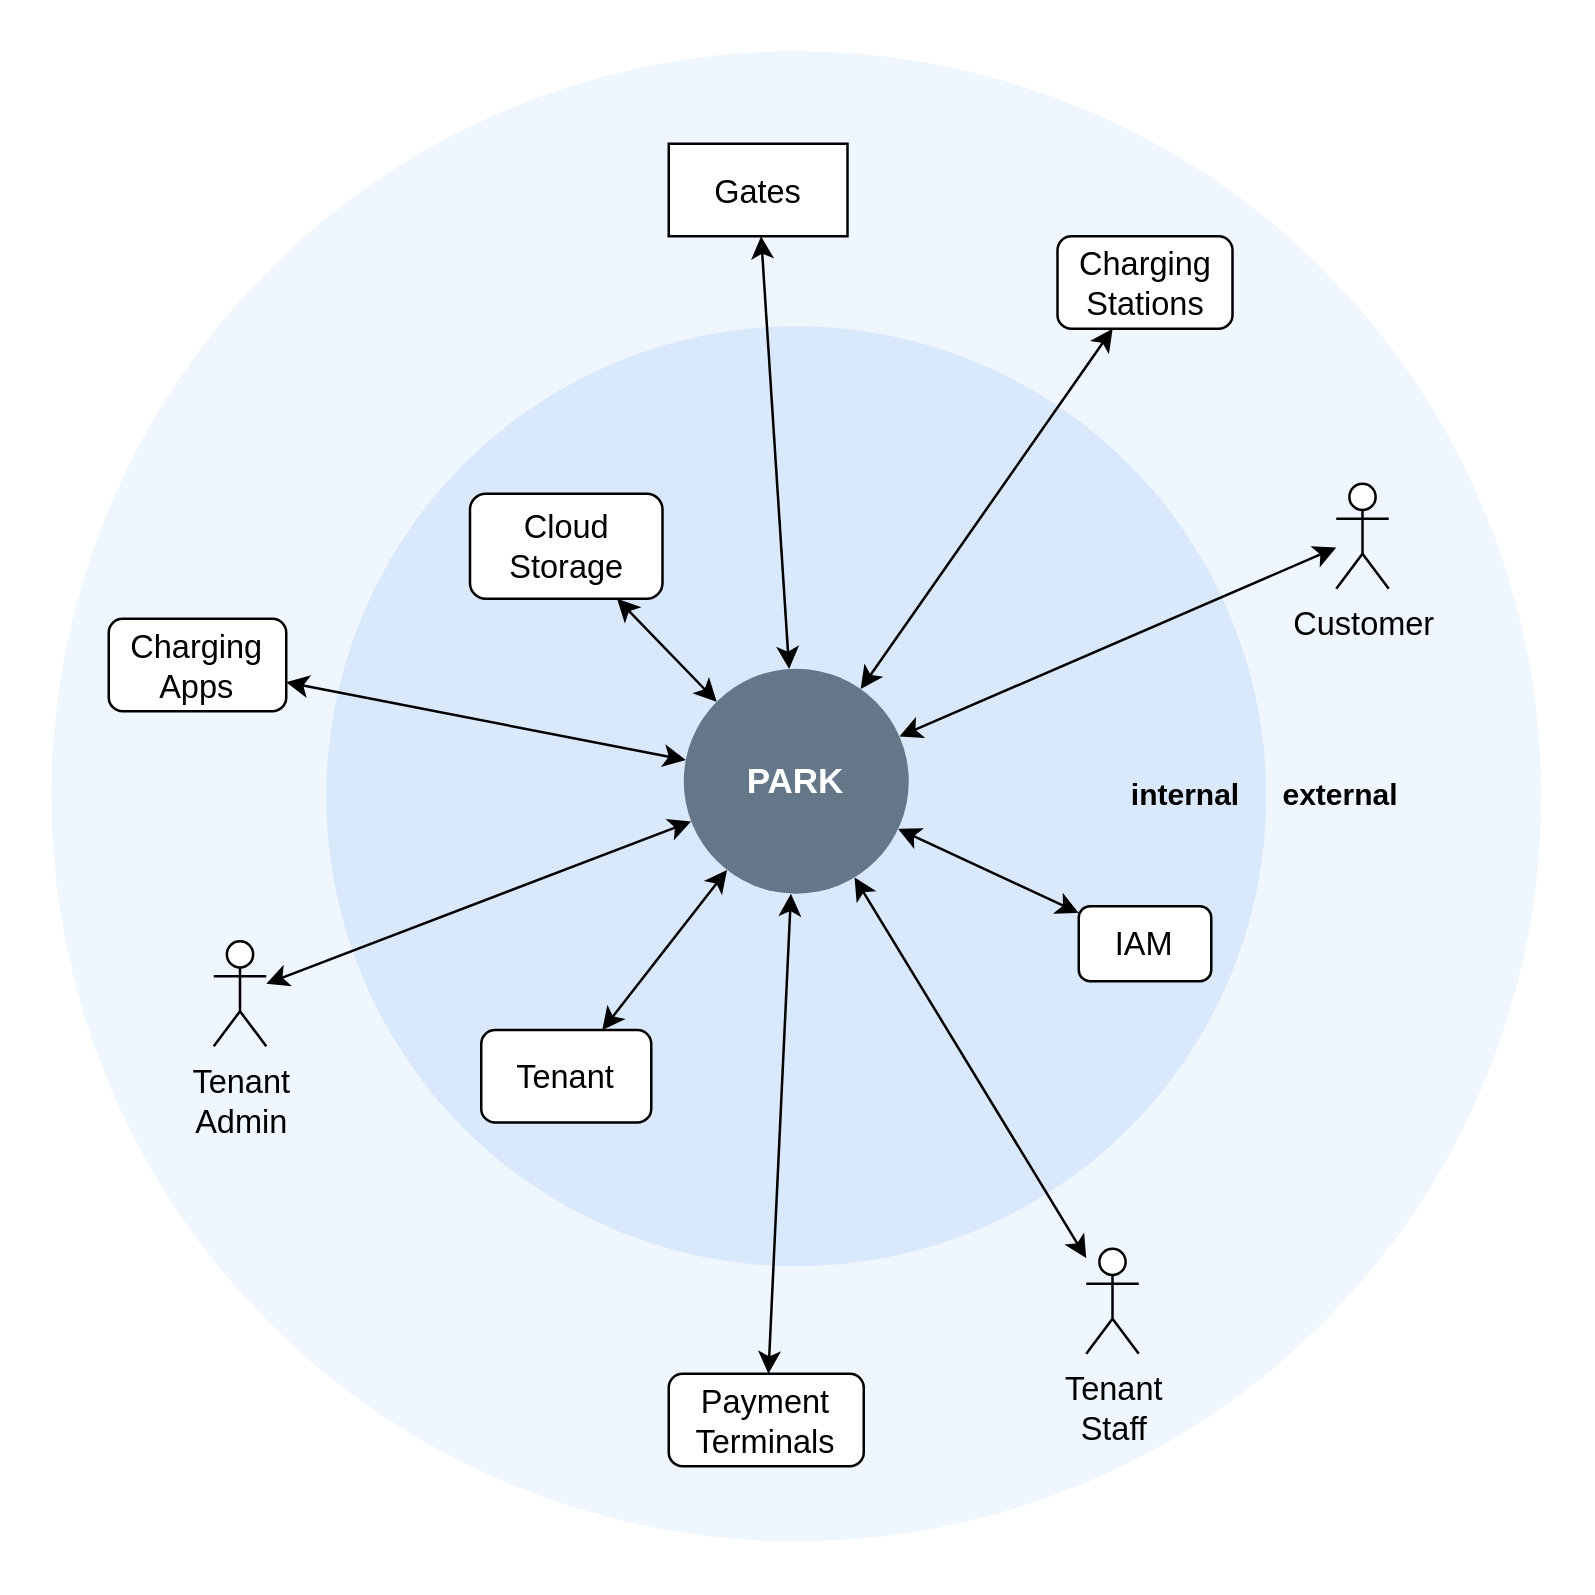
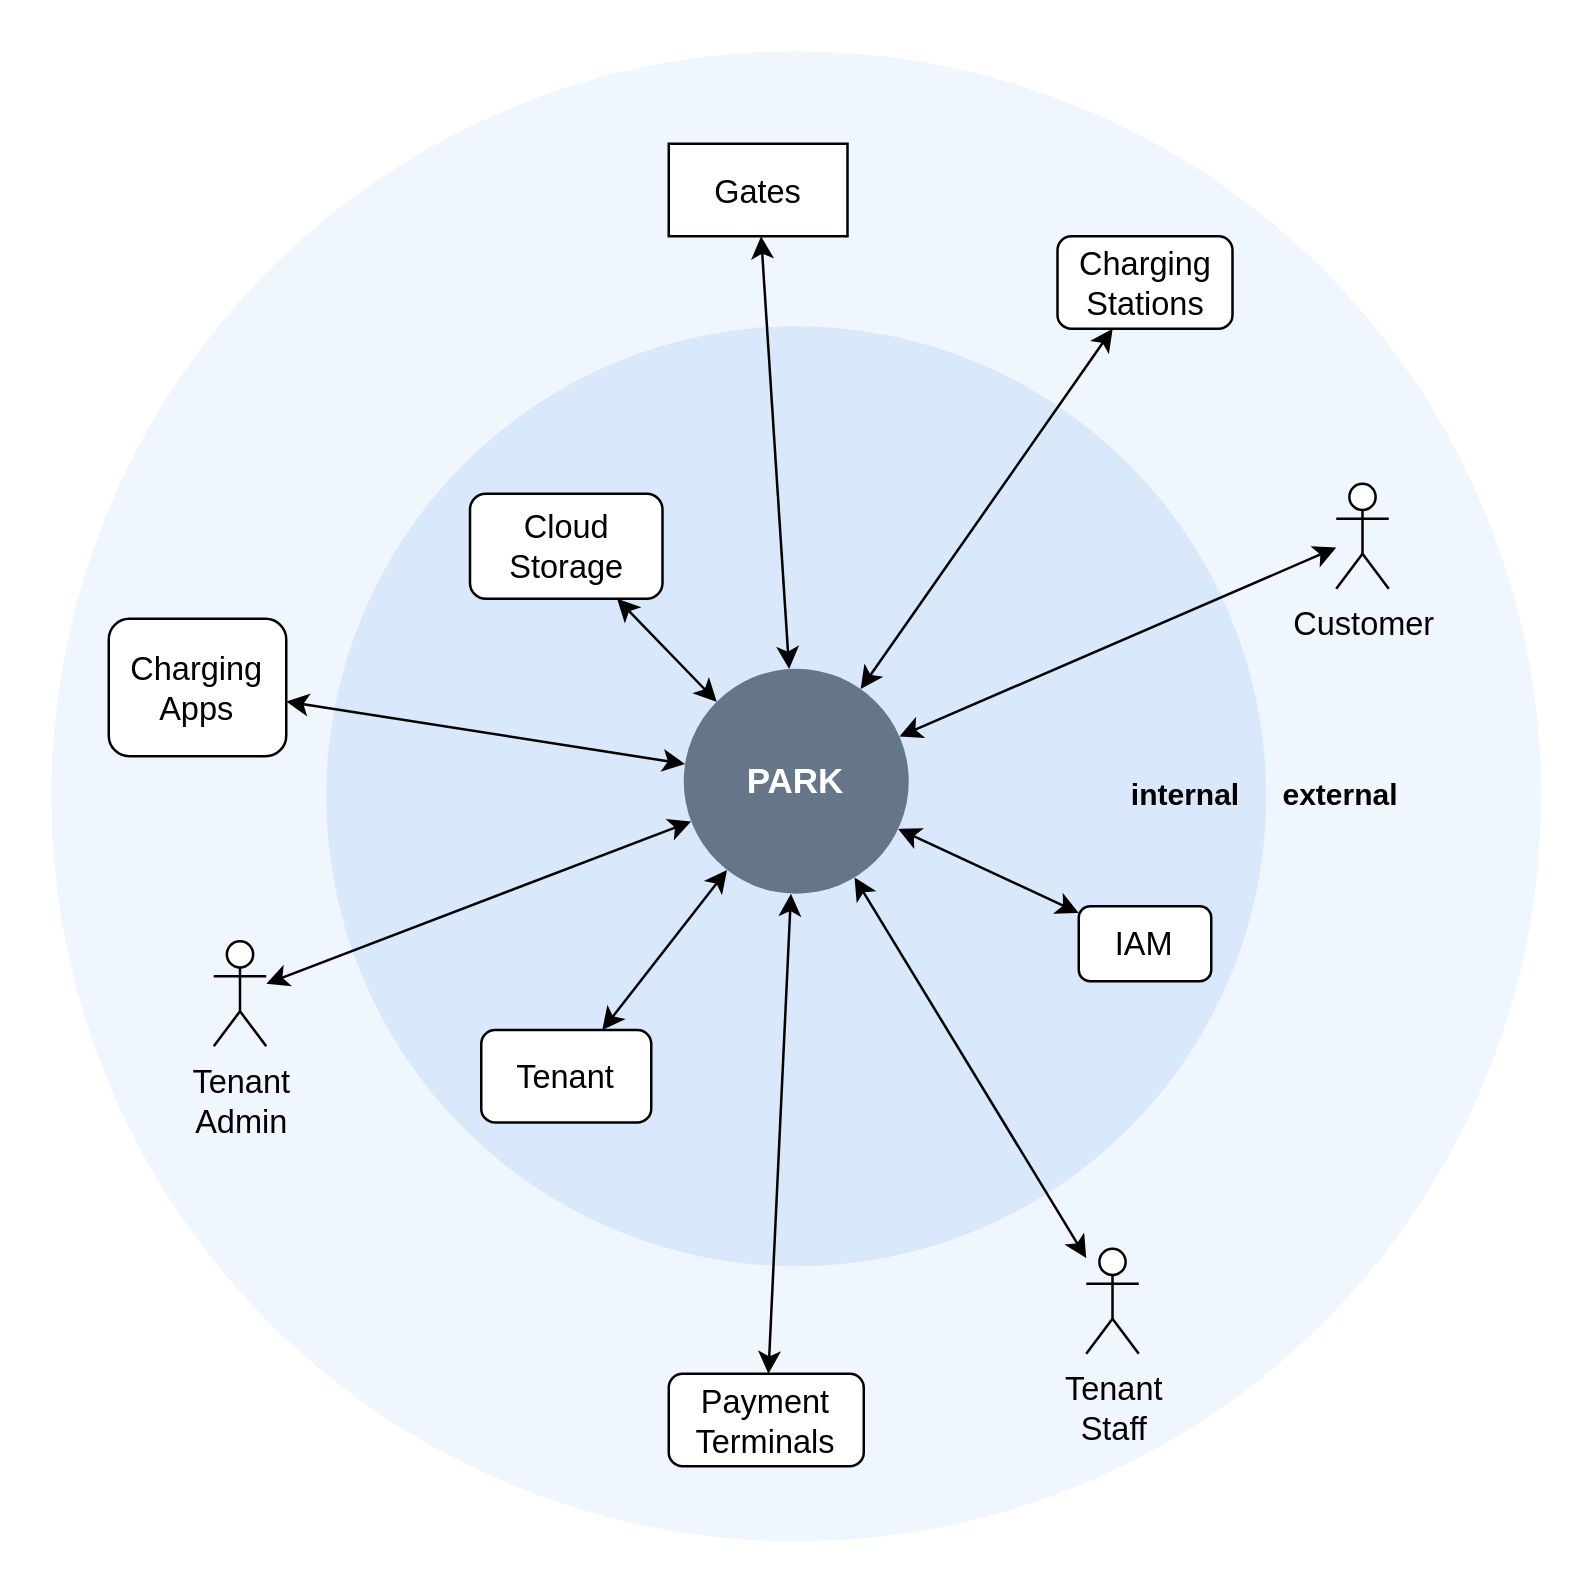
- <mxCell id="20" value="Charging &lt;br&gt;Apps" style="rounded=1;whiteSpace=wrap;html=1;fontSize=13;" vertex="1" parent="1"><mxGeometry x="43" y="247" width="71" height="37" as="geometry" /></mxCell>
+ <mxCell id="20" value="Charging &lt;br&gt;Apps" style="rounded=1;whiteSpace=wrap;html=1;fontSize=13;" vertex="1" parent="1"><mxGeometry x="43" y="247" width="71" height="55" as="geometry" /></mxCell>
